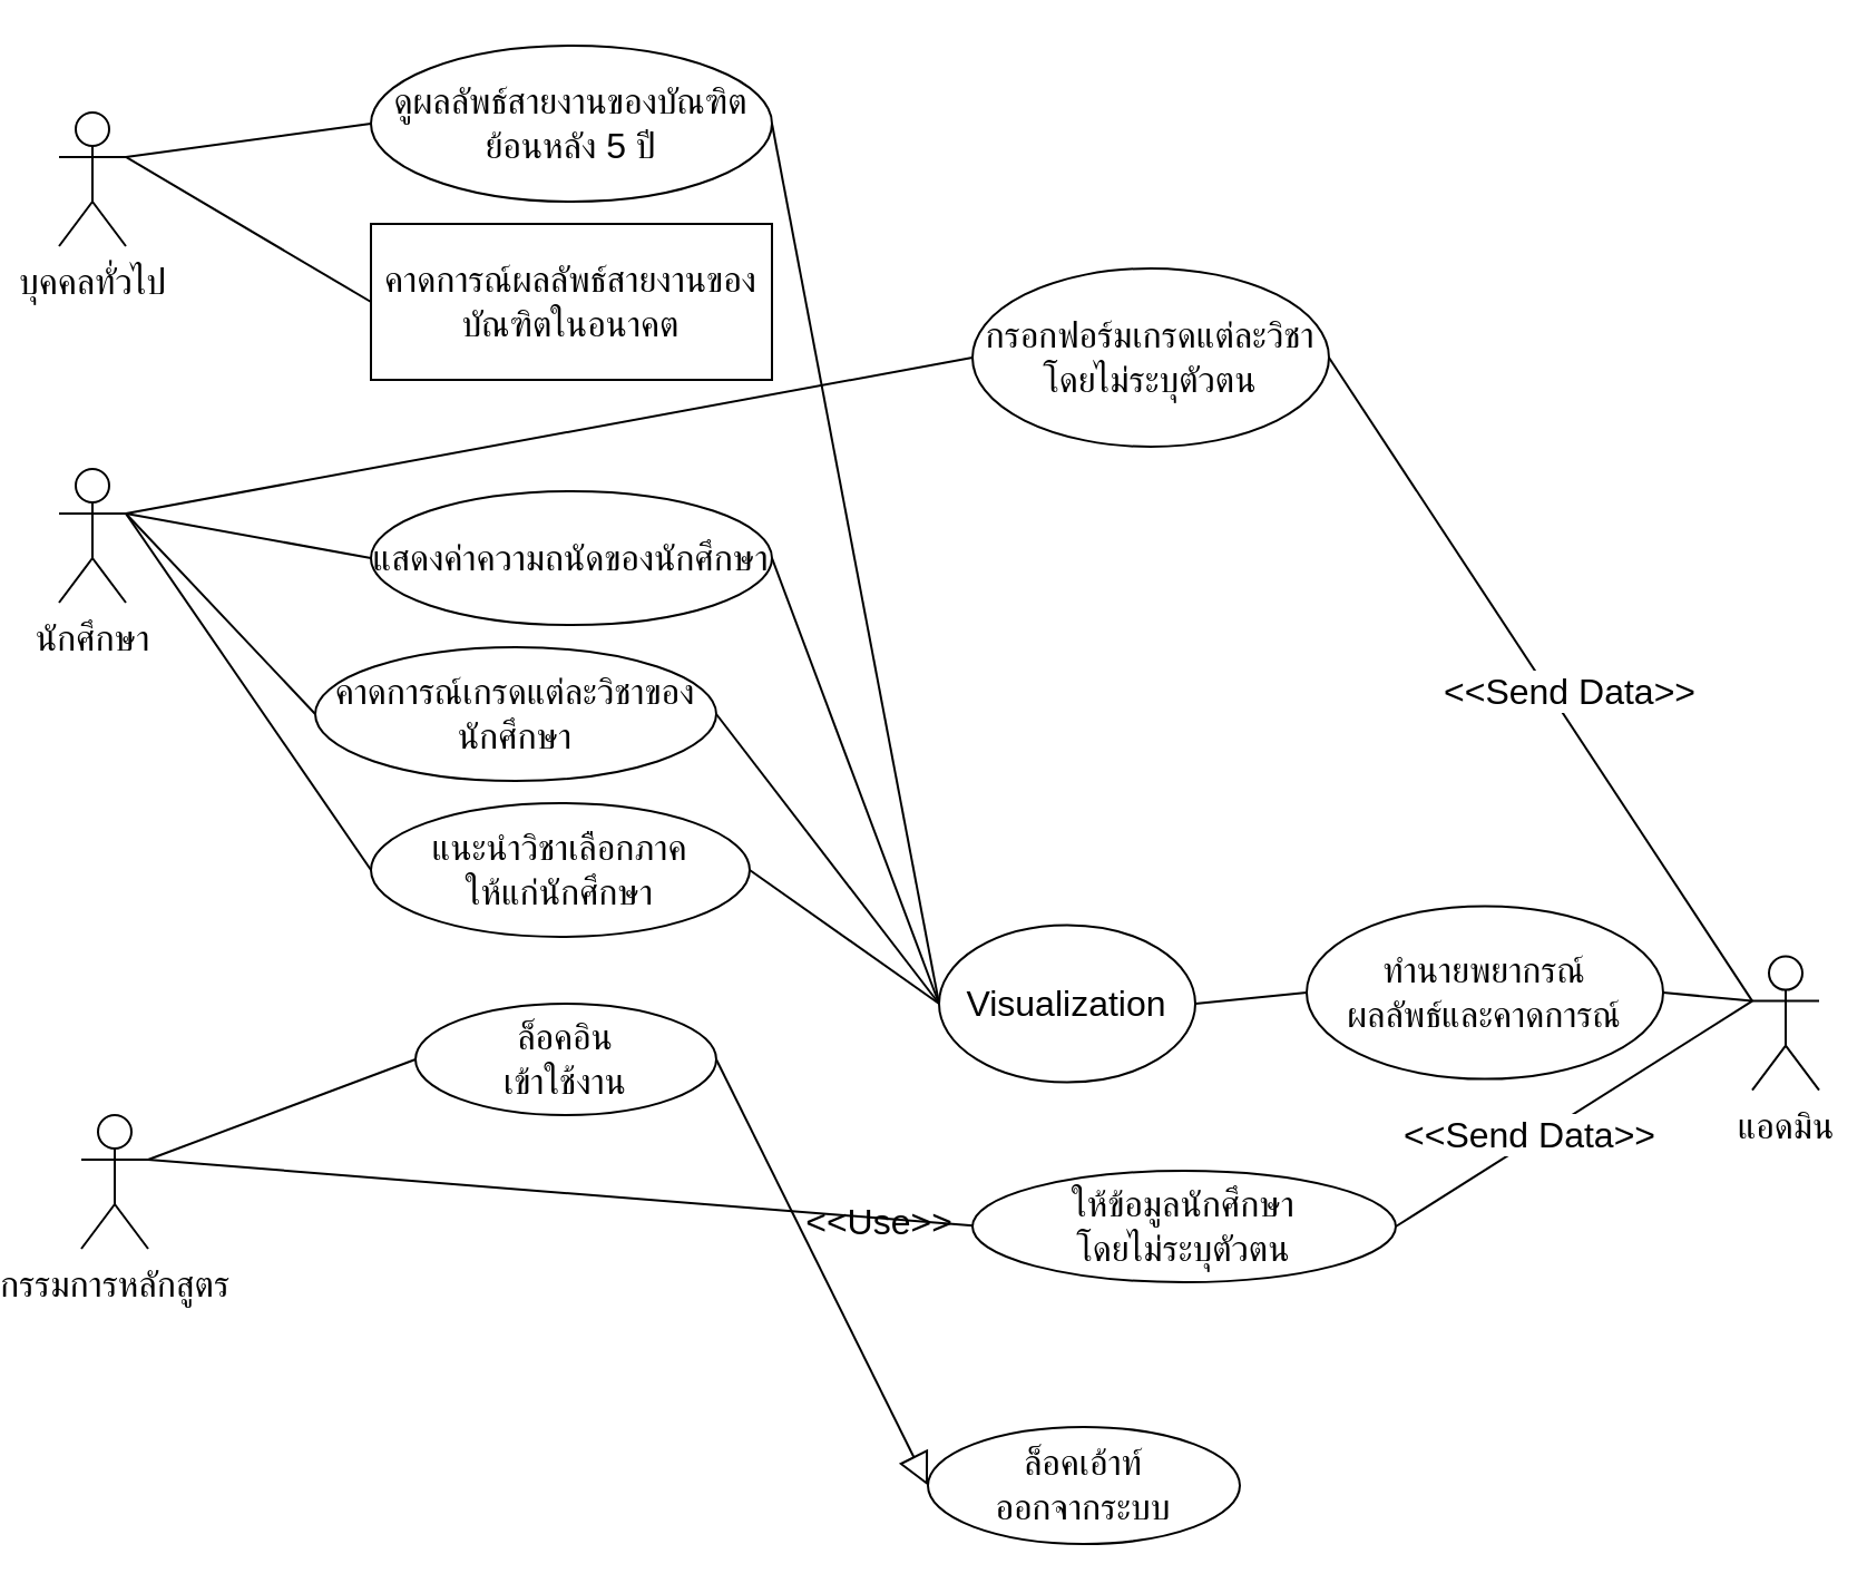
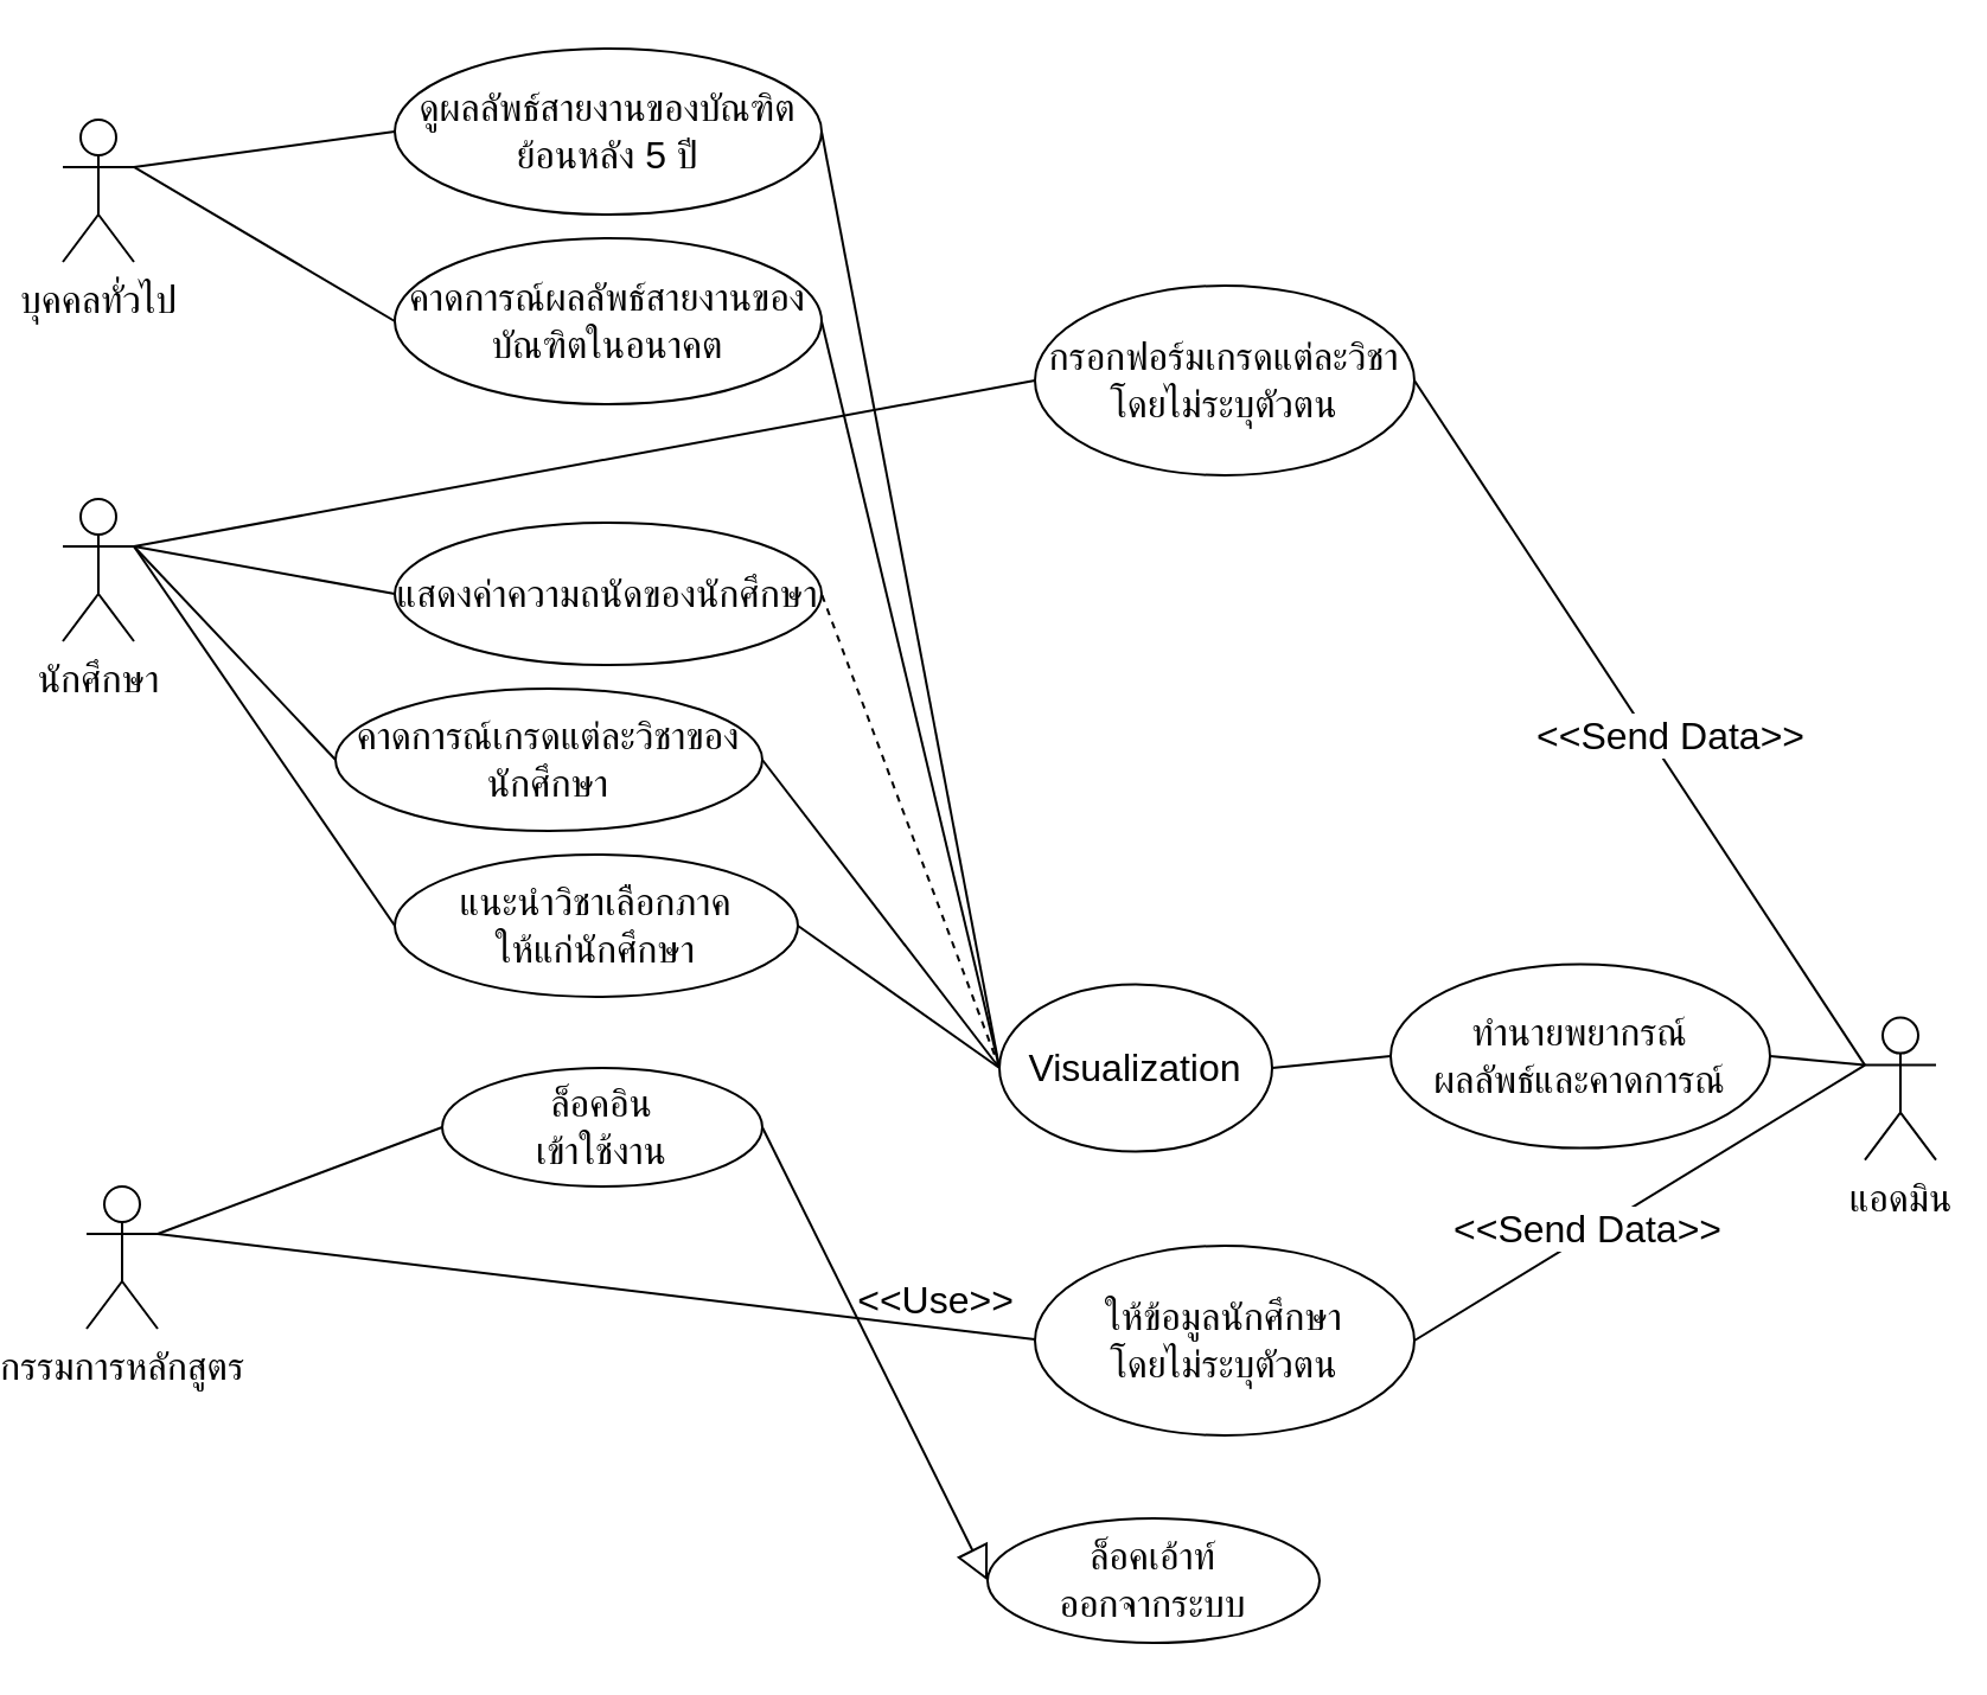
- <mxCell id="38" value="คาดการณ์ผลลัพธ์สายงานของบัณฑิตในอนาคต" style="whiteSpace=wrap;html=1;fontSize=16;rounded=0;" parent="1" vertex="1"><mxGeometry x="160" y="100" width="180" height="70" as="geometry" /></mxCell>
+ <mxCell id="38" value="คาดการณ์ผลลัพธ์สายงานของบัณฑิตในอนาคต" style="ellipse;whiteSpace=wrap;html=1;fontSize=16;" parent="1" vertex="1"><mxGeometry x="160" y="100" width="180" height="70" as="geometry" /></mxCell>
+ <mxCell id="32" style="edgeStyle=none;rounded=0;orthogonalLoop=1;jettySize=auto;html=1;exitX=0;exitY=0.5;exitDx=0;exitDy=0;entryX=1;entryY=0.5;entryDx=0;entryDy=0;startArrow=none;startFill=0;endArrow=none;endFill=0;strokeColor=default;fontSize=16;" parent="1" source="33" target="38" edge="1"><mxGeometry relative="1" as="geometry" /></mxCell>
- <mxCell id="28" style="edgeStyle=none;rounded=0;orthogonalLoop=1;jettySize=auto;html=1;exitX=0;exitY=0.5;exitDx=0;exitDy=0;entryX=1;entryY=0.5;entryDx=0;entryDy=0;startArrow=none;startFill=0;endArrow=none;endFill=0;strokeColor=default;fontSize=16;" parent="1" source="33" target="22" edge="1"><mxGeometry relative="1" as="geometry" /></mxCell>
+ <mxCell id="28" style="edgeStyle=none;rounded=0;orthogonalLoop=1;jettySize=auto;html=1;exitX=0;exitY=0.5;exitDx=0;exitDy=0;entryX=1;entryY=0.5;entryDx=0;entryDy=0;startArrow=none;startFill=0;endArrow=none;endFill=0;strokeColor=default;fontSize=16;dashed=1;" parent="1" source="33" target="22" edge="1"><mxGeometry relative="1" as="geometry" /></mxCell>
- <mxCell id="25" value="ให้ข้อมูลนักศึกษา&lt;br&gt;โดยไม่ระบุตัวตน" style="ellipse;whiteSpace=wrap;html=1;fontSize=16;" parent="1" vertex="1"><mxGeometry x="430" y="525" width="190" height="50" as="geometry" /></mxCell>
+ <mxCell id="25" value="ให้ข้อมูลนักศึกษา&lt;br&gt;โดยไม่ระบุตัวตน" style="ellipse;whiteSpace=wrap;html=1;fontSize=16;" parent="1" vertex="1"><mxGeometry x="430" y="525" width="160" height="80" as="geometry" /></mxCell>
